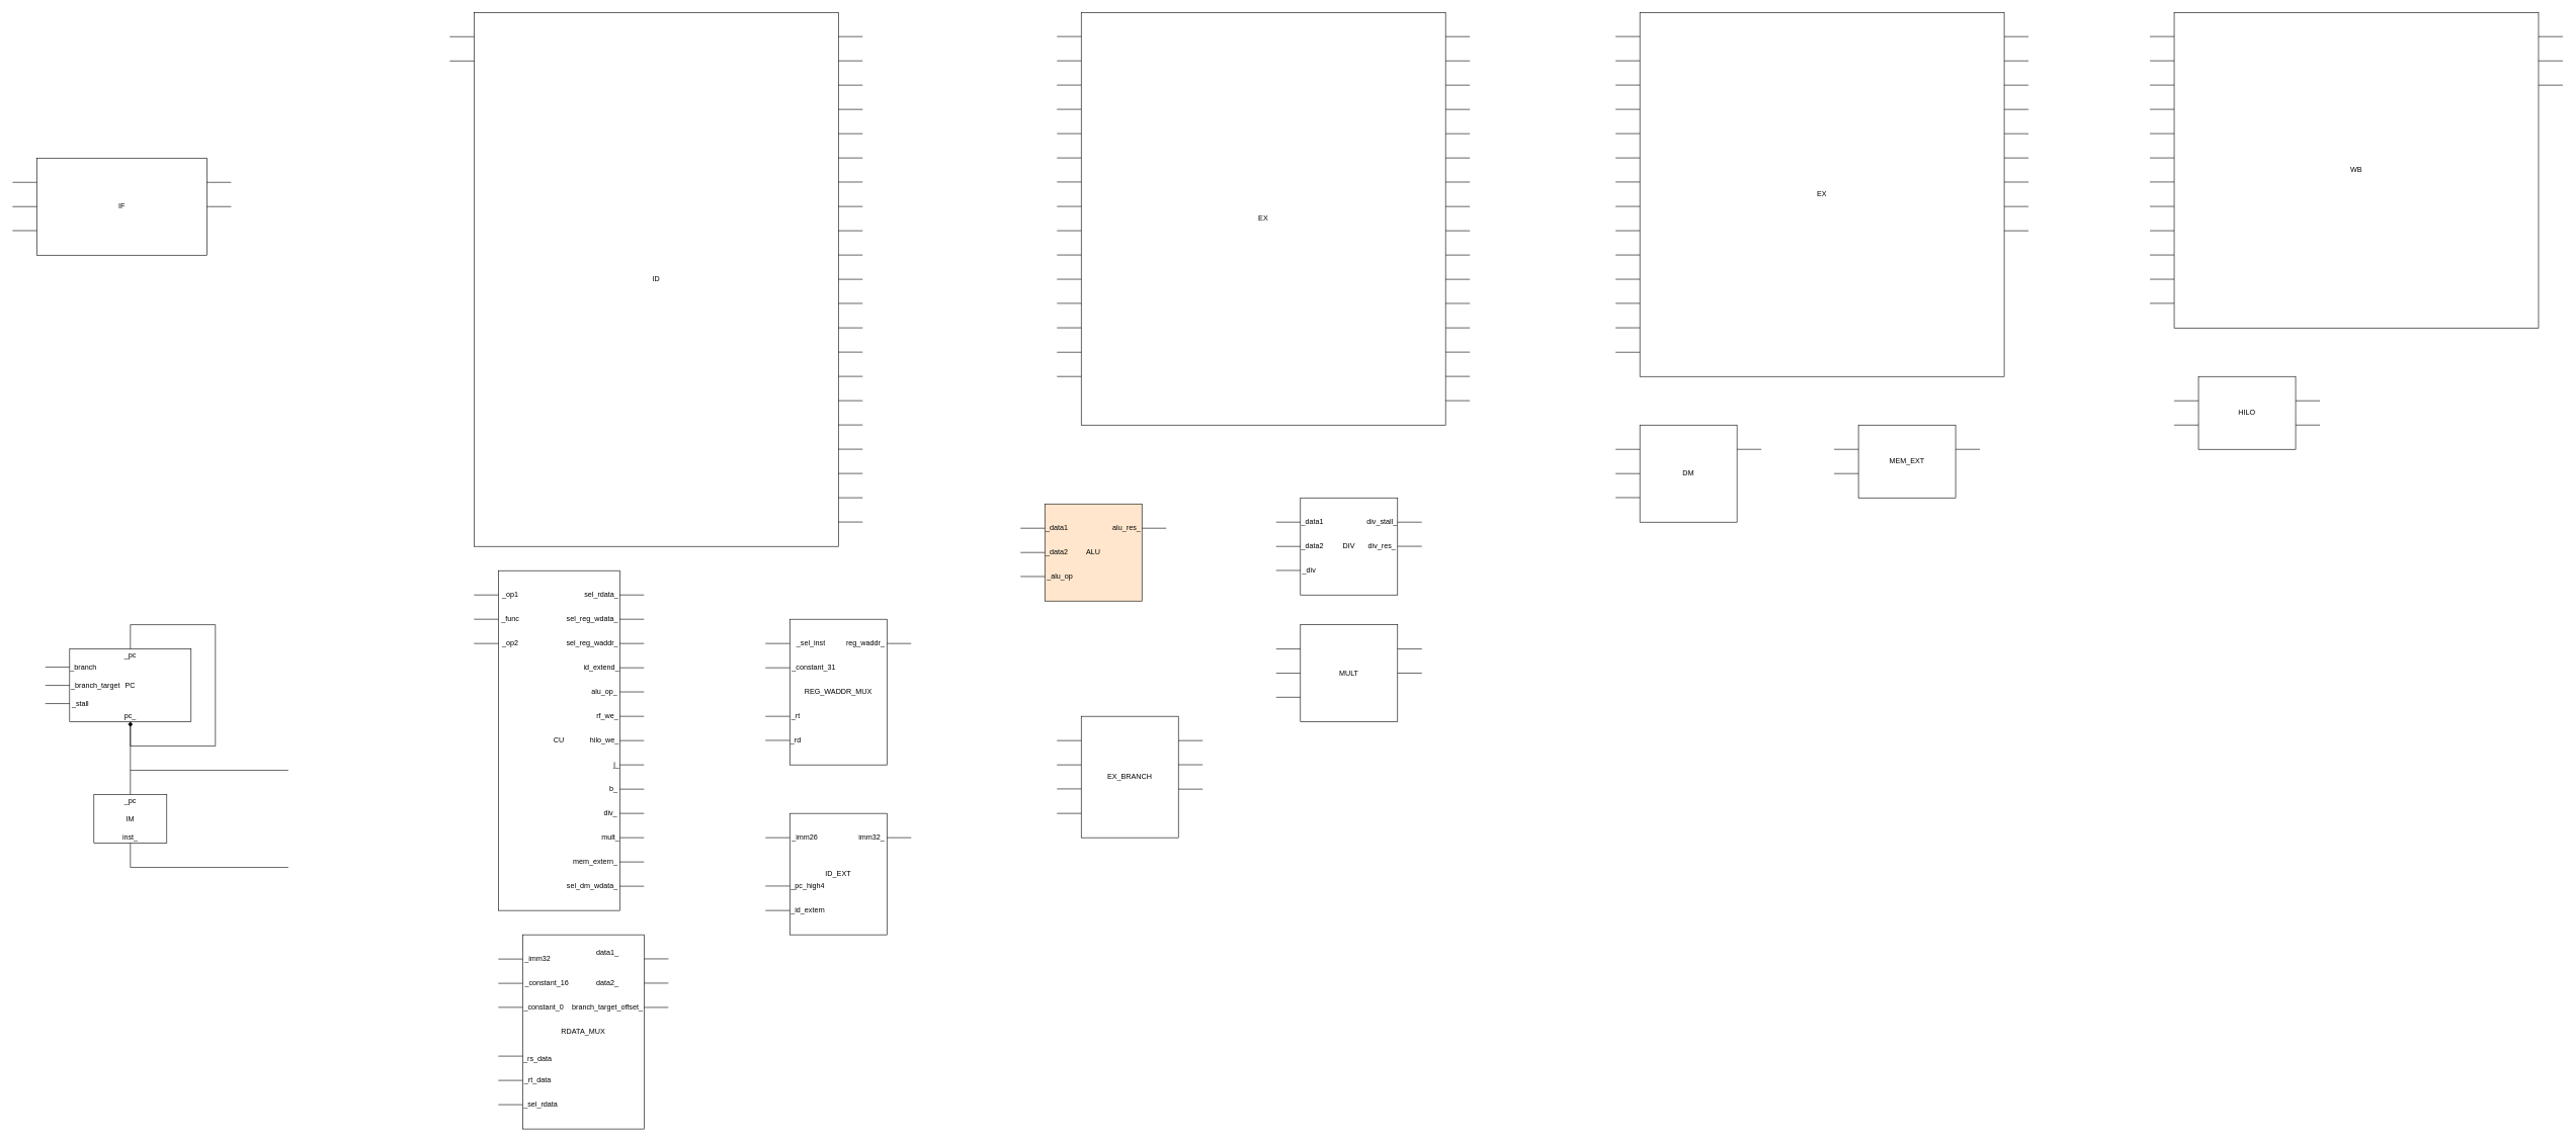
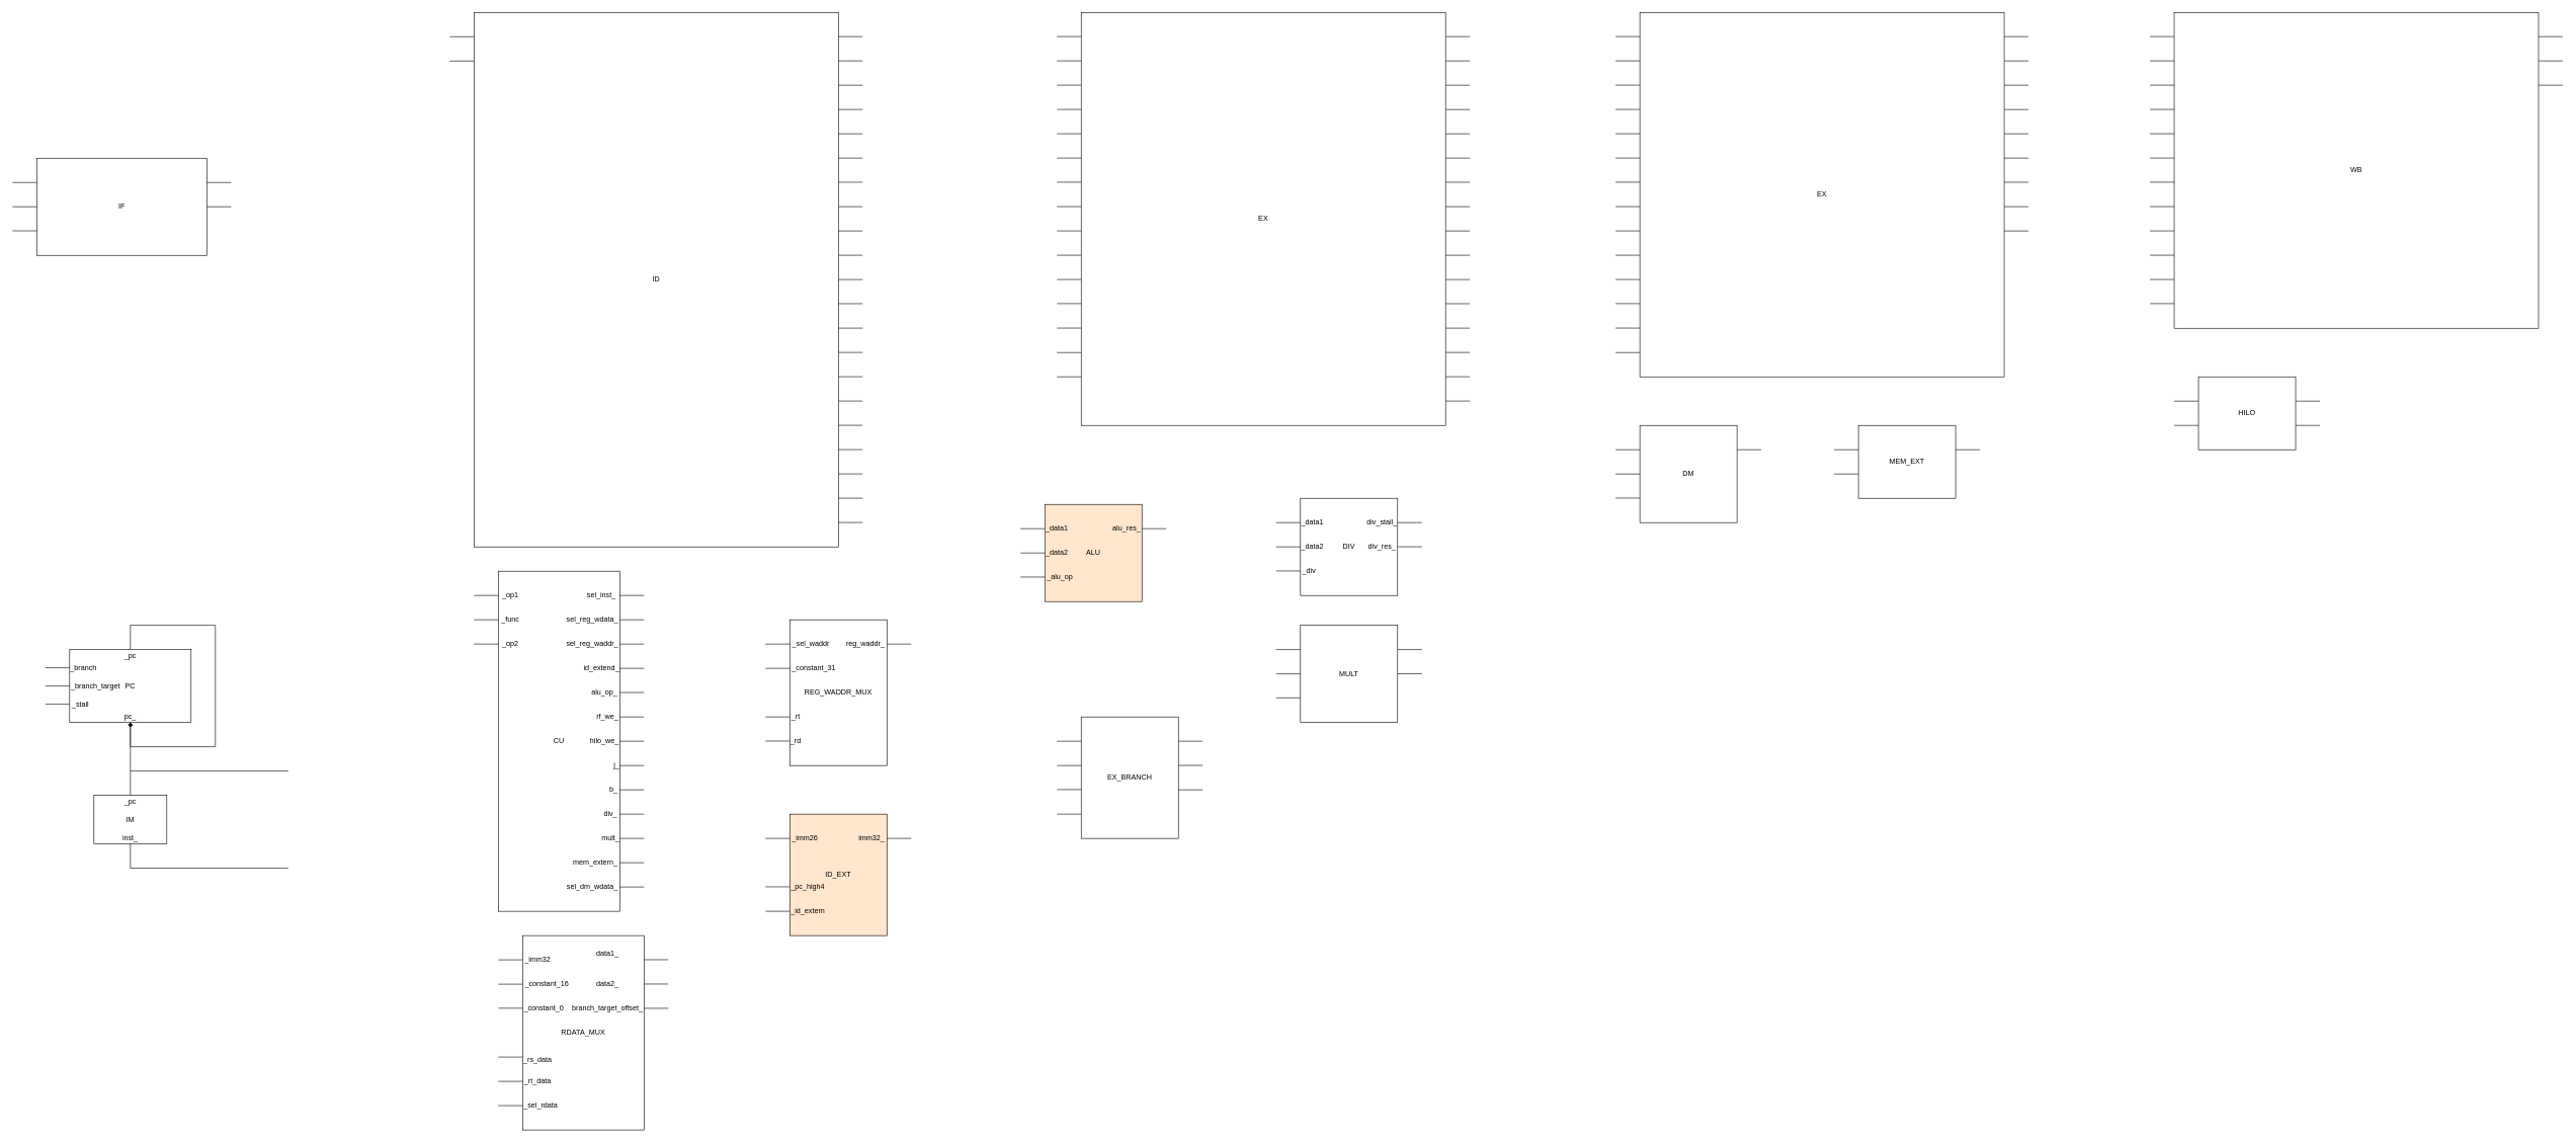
- <mxCell id="195" value="sel_rdata_" style="text;html=1;strokeColor=none;fillColor=none;align=center;verticalAlign=middle;whiteSpace=wrap;rounded=0;" parent="1" vertex="1"><mxGeometry x="960" y="970" width="60" height="20" as="geometry" /></mxCell>
+ <mxCell id="195" value="sel_inst_" style="text;html=1;strokeColor=none;fillColor=none;align=center;verticalAlign=middle;whiteSpace=wrap;rounded=0;" parent="1" vertex="1"><mxGeometry x="960" y="970" width="60" height="20" as="geometry" /></mxCell>
- <mxCell id="208" value="_sel_inst" style="text;html=1;strokeColor=none;fillColor=none;align=center;verticalAlign=middle;whiteSpace=wrap;rounded=0;" parent="1" vertex="1"><mxGeometry x="1300" y="1049" width="70" height="20" as="geometry" /></mxCell>
+ <mxCell id="208" value="_sel_waddr" style="text;html=1;strokeColor=none;fillColor=none;align=center;verticalAlign=middle;whiteSpace=wrap;rounded=0;" parent="1" vertex="1"><mxGeometry x="1300" y="1049" width="70" height="20" as="geometry" /></mxCell>
- <mxCell id="58" value="ID_EXT" style="rounded=0;whiteSpace=wrap;html=1;" parent="1" vertex="1"><mxGeometry x="1300" y="1340" width="160" height="200" as="geometry" /></mxCell>
+ <mxCell id="58" value="ID_EXT" style="rounded=0;whiteSpace=wrap;html=1;fillColor=#ffe6cc;" parent="1" vertex="1"><mxGeometry x="1300" y="1340" width="160" height="200" as="geometry" /></mxCell>
